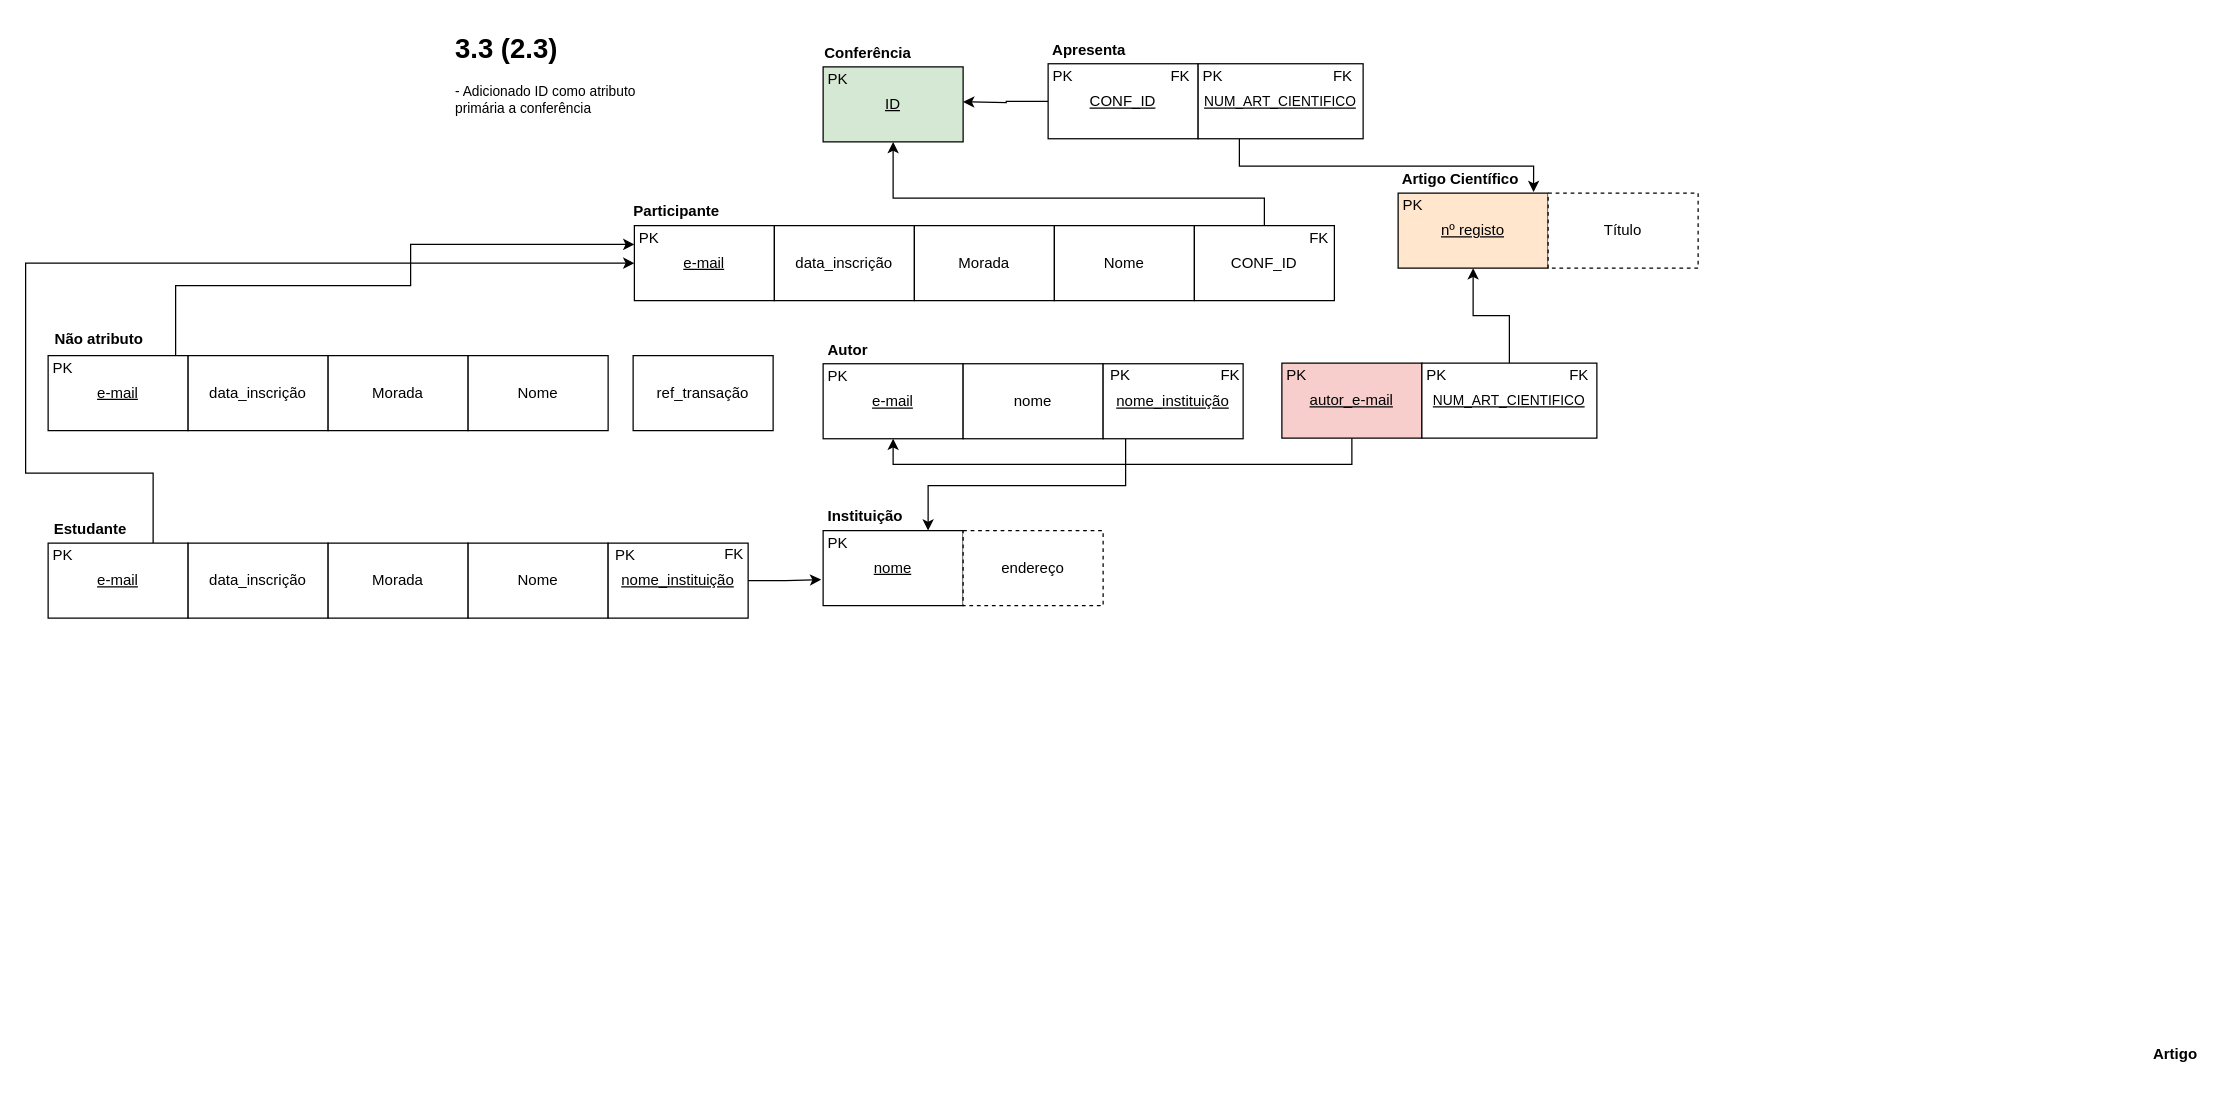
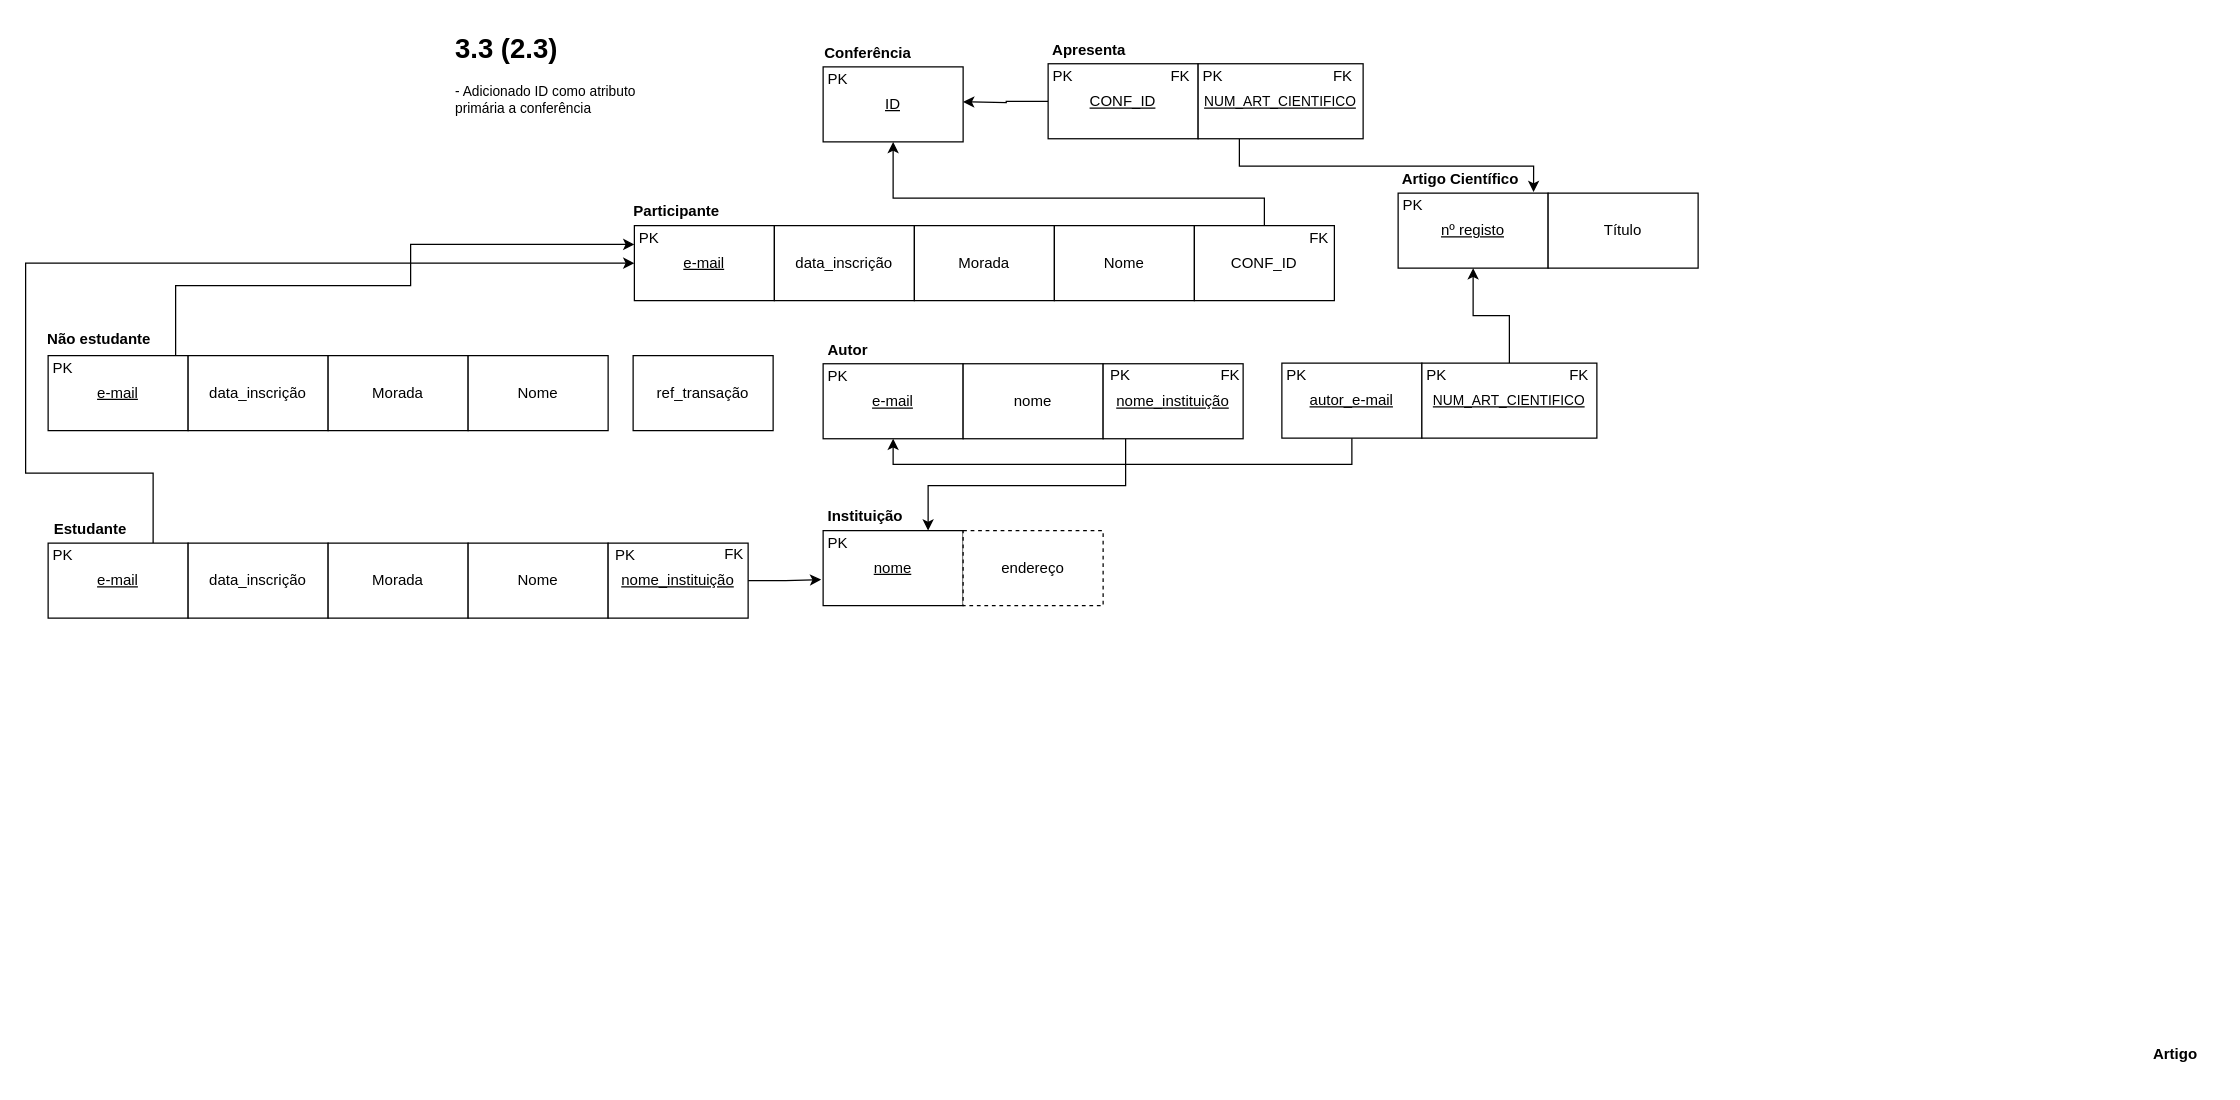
- <mxCell id="3" value="&lt;u&gt;ID&lt;/u&gt;" style="rounded=0;whiteSpace=wrap;html=1;fillColor=#d5e8d4;" vertex="1" parent="1"><mxGeometry x="658" y="53" width="112" height="60" as="geometry" /></mxCell>
+ <mxCell id="3" value="&lt;u&gt;ID&lt;/u&gt;" style="rounded=0;whiteSpace=wrap;html=1;" vertex="1" parent="1"><mxGeometry x="658" y="53" width="112" height="60" as="geometry" /></mxCell>
- <mxCell id="15" value="&lt;u&gt;nº registo&lt;/u&gt;" style="rounded=0;whiteSpace=wrap;html=1;fillColor=#ffe6cc;" vertex="1" parent="1"><mxGeometry x="1118" y="154" width="120" height="60" as="geometry" /></mxCell>
+ <mxCell id="15" value="&lt;u&gt;nº registo&lt;/u&gt;" style="rounded=0;whiteSpace=wrap;html=1;" vertex="1" parent="1"><mxGeometry x="1118" y="154" width="120" height="60" as="geometry" /></mxCell>
- <mxCell id="17" value="&lt;span&gt;Título&lt;/span&gt;" style="rounded=0;whiteSpace=wrap;html=1;fontStyle=0;dashed=1;" vertex="1" parent="1"><mxGeometry x="1238" y="154" width="120" height="60" as="geometry" /></mxCell>
+ <mxCell id="17" value="&lt;span&gt;Título&lt;/span&gt;" style="rounded=0;whiteSpace=wrap;html=1;fontStyle=0" vertex="1" parent="1"><mxGeometry x="1238" y="154" width="120" height="60" as="geometry" /></mxCell>
- <mxCell id="47" value="&lt;b&gt;Não atributo&lt;/b&gt;" style="text;html=1;strokeColor=none;fillColor=none;align=center;verticalAlign=middle;whiteSpace=wrap;rounded=0;" vertex="1" parent="1"><mxGeometry x="20" y="255.5" width="118" height="30" as="geometry" /></mxCell>
+ <mxCell id="47" value="&lt;b&gt;Não estudante&lt;/b&gt;" style="text;html=1;strokeColor=none;fillColor=none;align=center;verticalAlign=middle;whiteSpace=wrap;rounded=0;" vertex="1" parent="1"><mxGeometry x="20" y="255.5" width="118" height="30" as="geometry" /></mxCell>
- <mxCell id="20" value="&lt;u style=&quot;border-color: var(--border-color);&quot;&gt;autor_e-mail&lt;/u&gt;" style="rounded=0;whiteSpace=wrap;html=1;fillColor=#f8cecc;" vertex="1" parent="1"><mxGeometry x="1025" y="290" width="112" height="60" as="geometry" /></mxCell>
+ <mxCell id="20" value="&lt;u style=&quot;border-color: var(--border-color);&quot;&gt;autor_e-mail&lt;/u&gt;" style="rounded=0;whiteSpace=wrap;html=1;" vertex="1" parent="1"><mxGeometry x="1025" y="290" width="112" height="60" as="geometry" /></mxCell>
